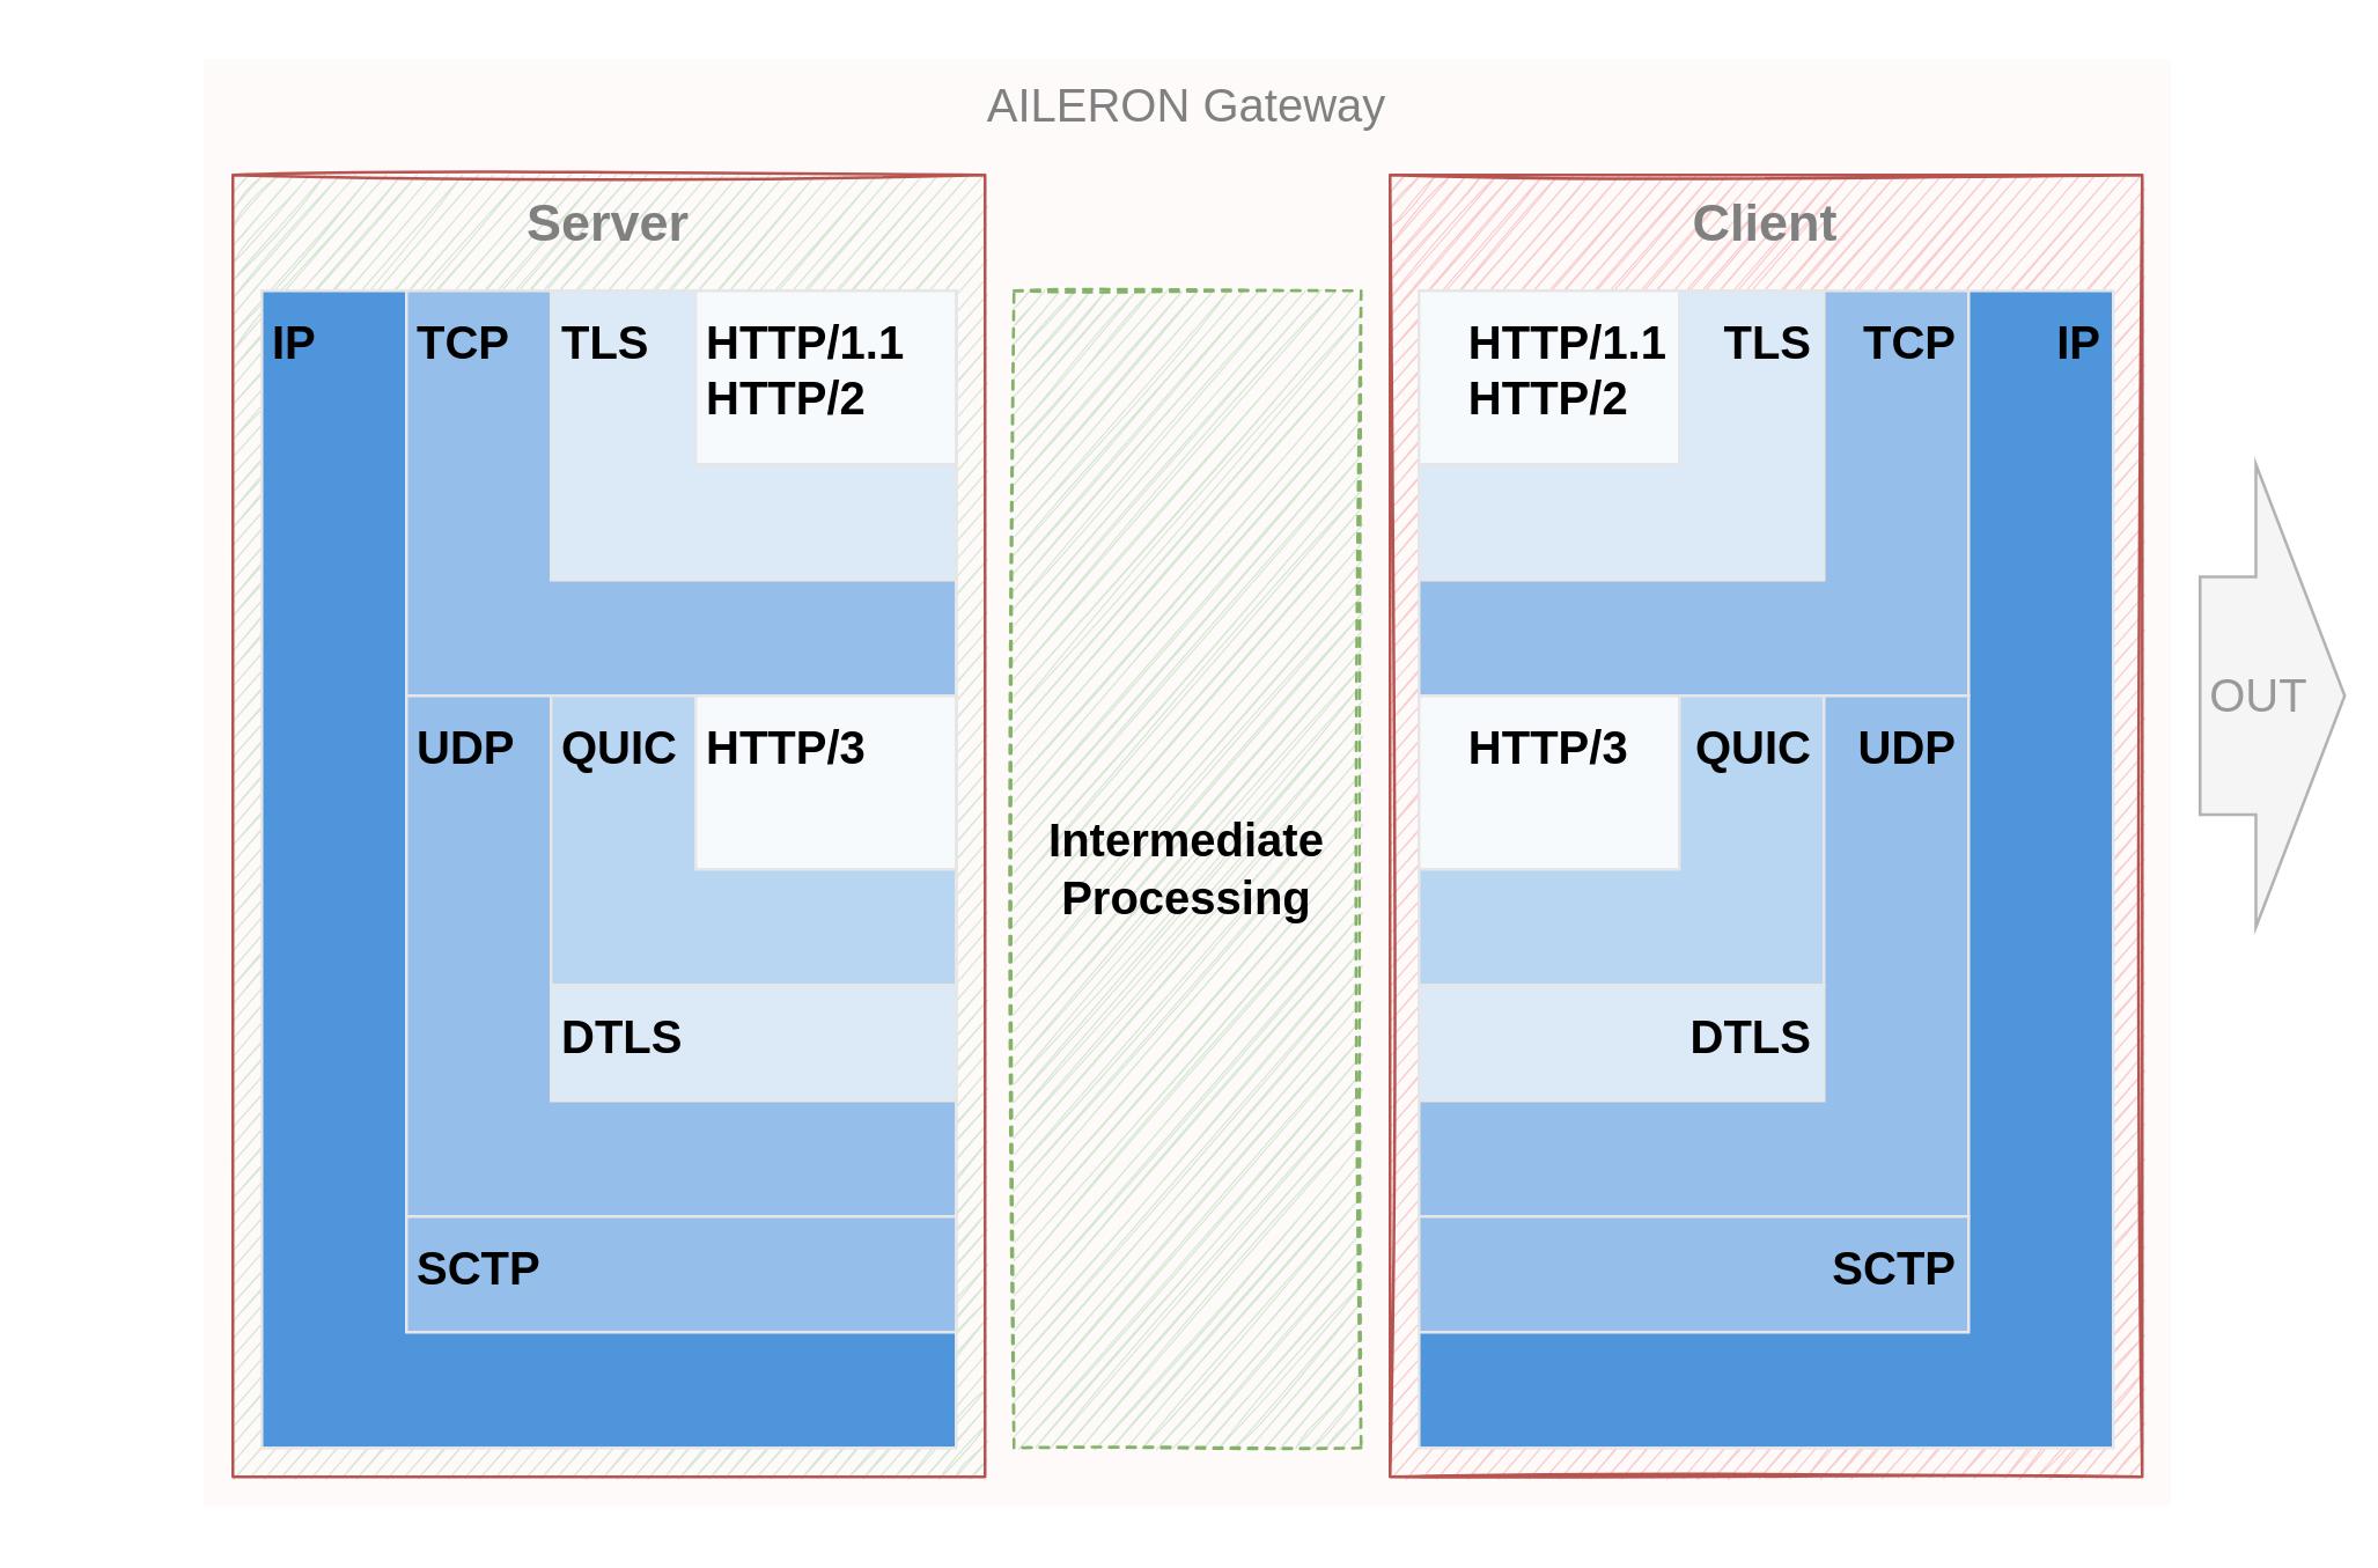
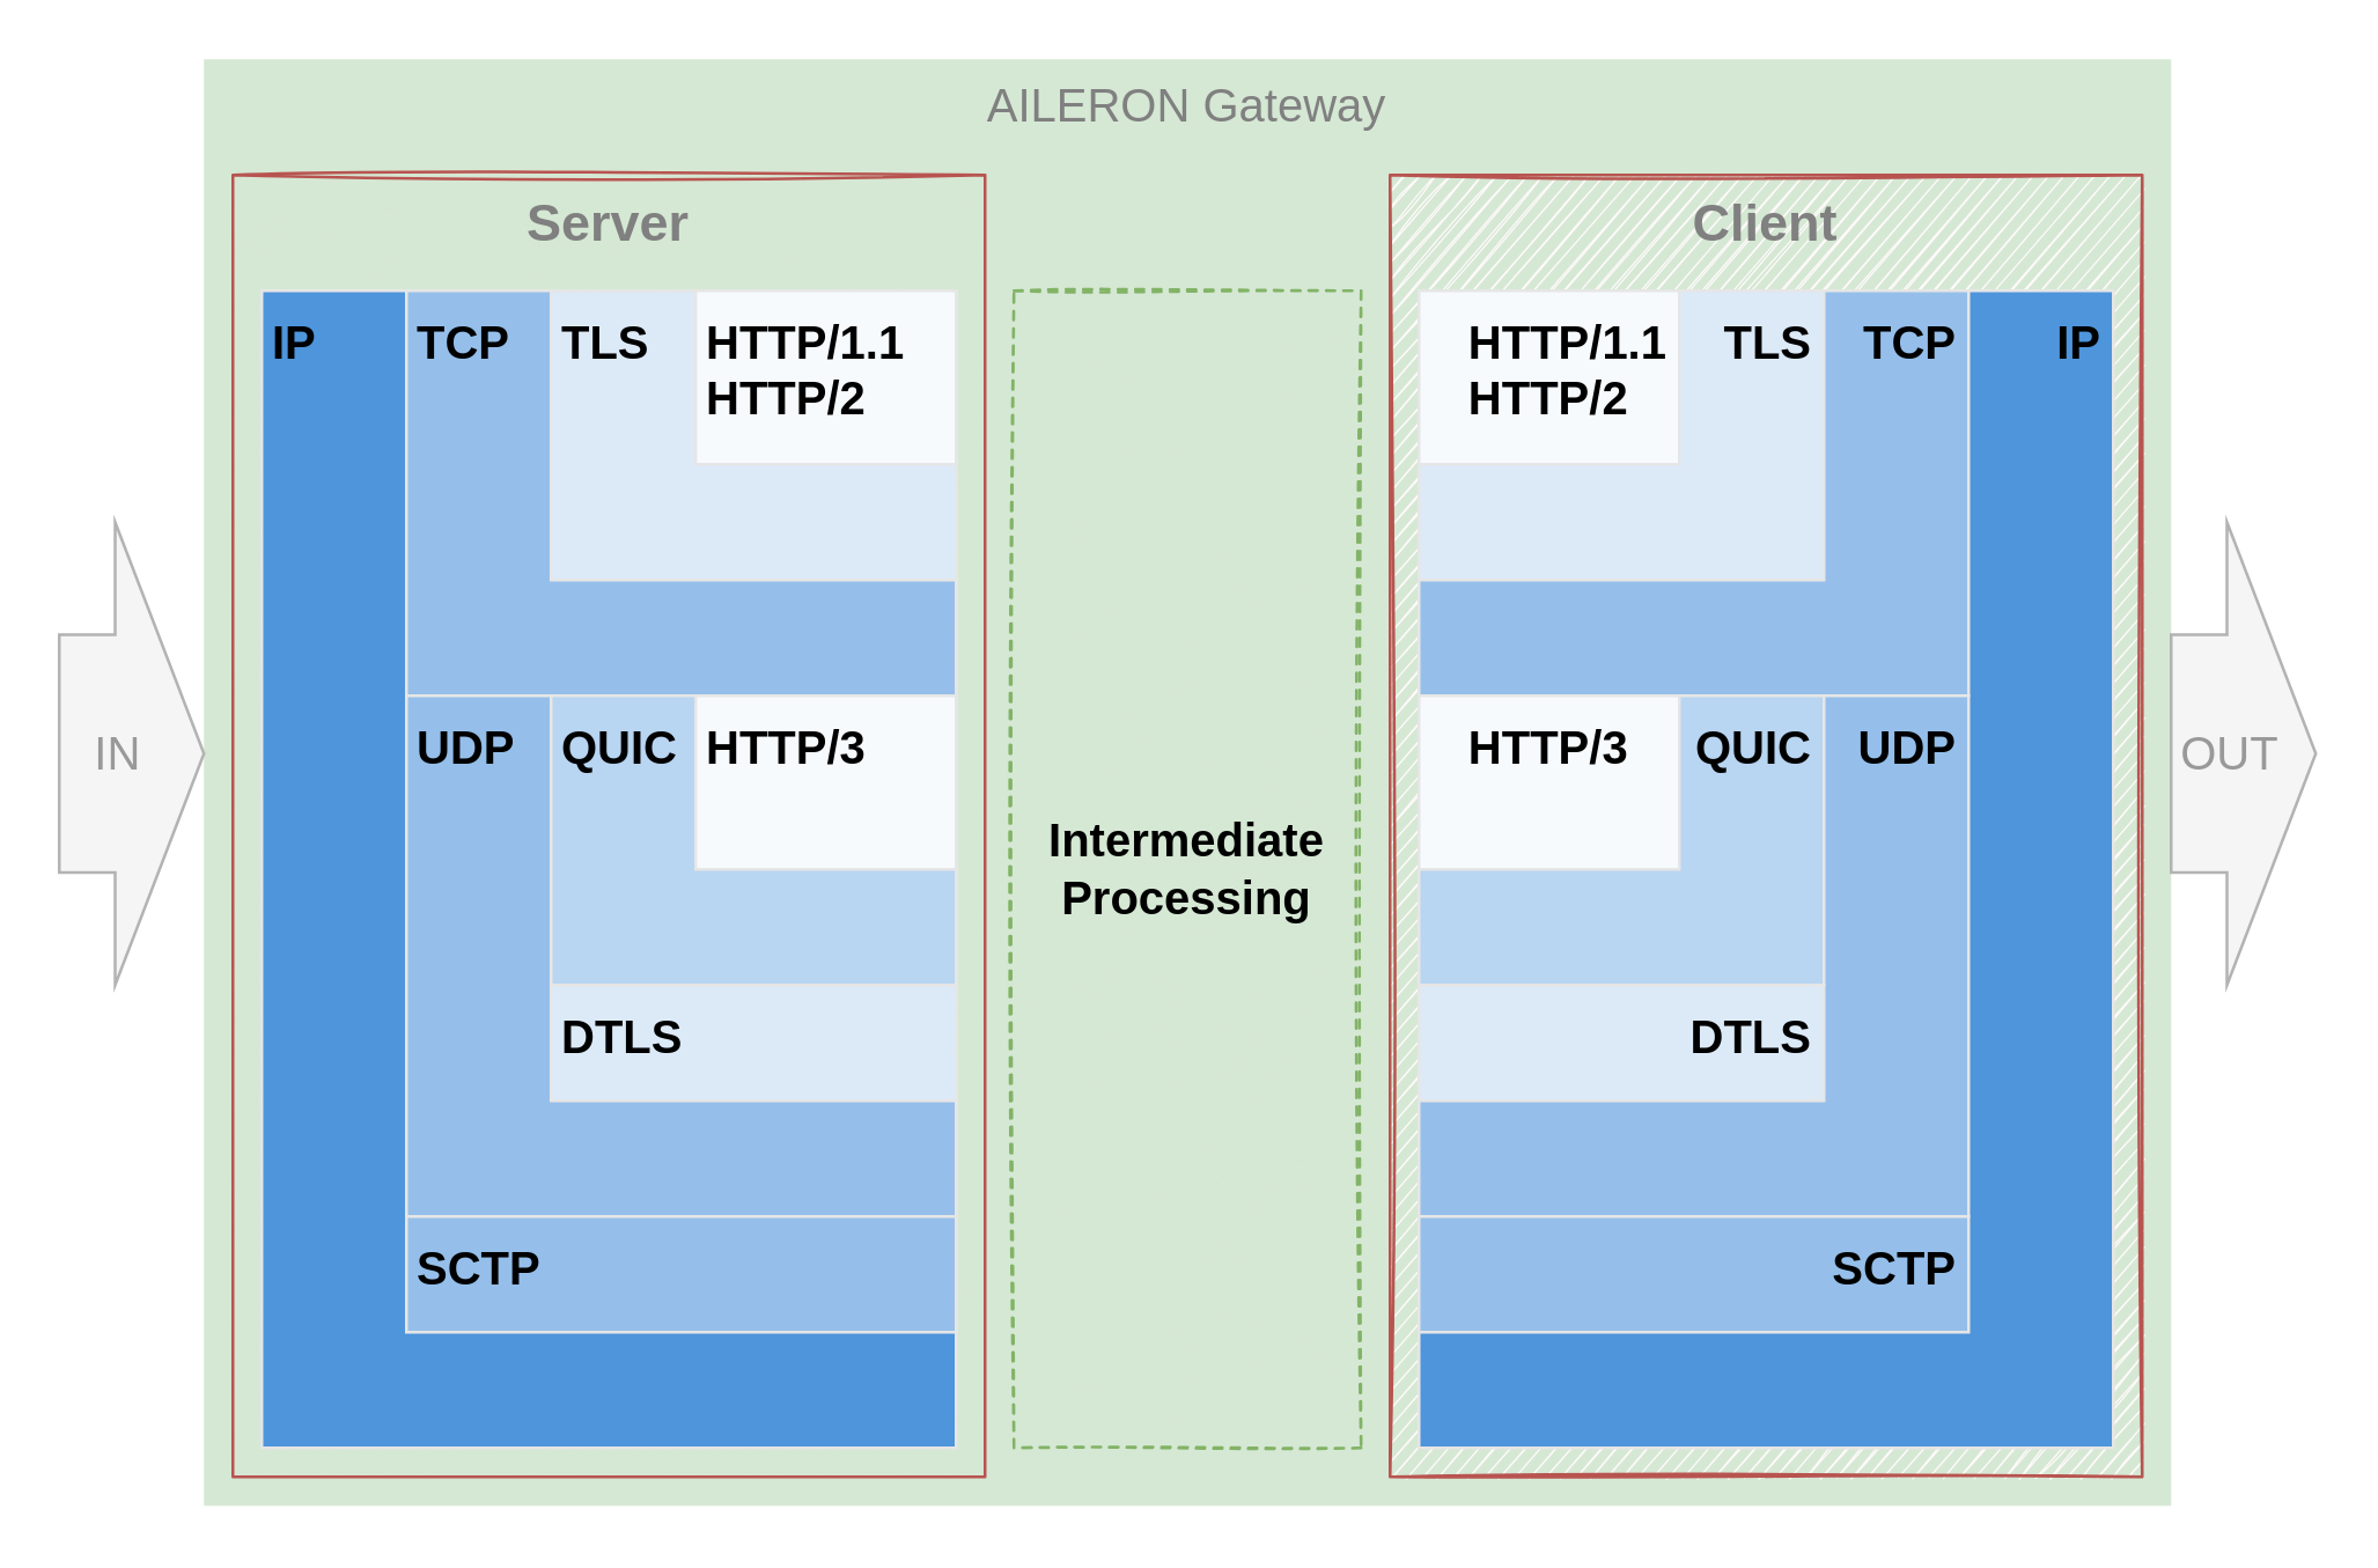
- <mxCell id="2" value="AILERON Gateway" style="rounded=0;whiteSpace=wrap;html=1;fontSize=16;strokeColor=none;fillColor=#FFFAFA;verticalAlign=top;fontColor=#808080;" parent="1" vertex="1"><mxGeometry x="70" y="20" width="680" height="500" as="geometry" /></mxCell>
+ <mxCell id="2" value="AILERON Gateway" style="rounded=0;whiteSpace=wrap;html=1;fontSize=16;strokeColor=none;fillColor=#d5e8d4;verticalAlign=top;fontColor=#808080;" parent="1" vertex="1"><mxGeometry x="70" y="20" width="680" height="500" as="geometry" /></mxCell>
- <mxCell id="3" value="Client" style="rounded=0;whiteSpace=wrap;html=1;sketch=1;fontSize=18;strokeColor=#b85450;strokeWidth=1;fillColor=#f8cecc;verticalAlign=top;fontStyle=1;imageAspect=0;fontColor=#808080;" parent="1" vertex="1"><mxGeometry x="480" y="60" width="260" height="450" as="geometry" /></mxCell>
+ <mxCell id="3" value="Client" style="rounded=0;whiteSpace=wrap;html=1;sketch=1;fontSize=18;strokeColor=#b85450;strokeWidth=1;fillColor=#fffafa;verticalAlign=top;fontStyle=1;imageAspect=0;fontColor=#808080;" parent="1" vertex="1"><mxGeometry x="480" y="60" width="260" height="450" as="geometry" /></mxCell>
- <mxCell id="7" value="OUT&amp;nbsp;&amp;nbsp;" style="shape=singleArrow;whiteSpace=wrap;html=1;fontSize=16;strokeColor=#B3B3B3;fillColor=#f5f5f5;arrowWidth=0.514;arrowSize=0.614;fontColor=#999999;align=center;" parent="1" vertex="1"><mxGeometry x="760" y="160" width="50" height="160" as="geometry" /></mxCell>
+ <mxCell id="7" value="OUT&amp;nbsp;&amp;nbsp;" style="shape=singleArrow;whiteSpace=wrap;html=1;fontSize=16;strokeColor=#B3B3B3;fillColor=#f5f5f5;arrowWidth=0.514;arrowSize=0.614;fontColor=#999999;align=center;" parent="1" vertex="1"><mxGeometry x="750" y="180" width="50" height="160" as="geometry" /></mxCell>
+ <mxCell id="6" value="IN&amp;nbsp;&amp;nbsp;" style="shape=singleArrow;whiteSpace=wrap;html=1;fontSize=16;strokeColor=#B3B3B3;fillColor=#f5f5f5;arrowWidth=0.514;arrowSize=0.614;fontColor=#999999;align=center;" parent="1" vertex="1"><mxGeometry x="20" y="180" width="50" height="160" as="geometry" /></mxCell>
